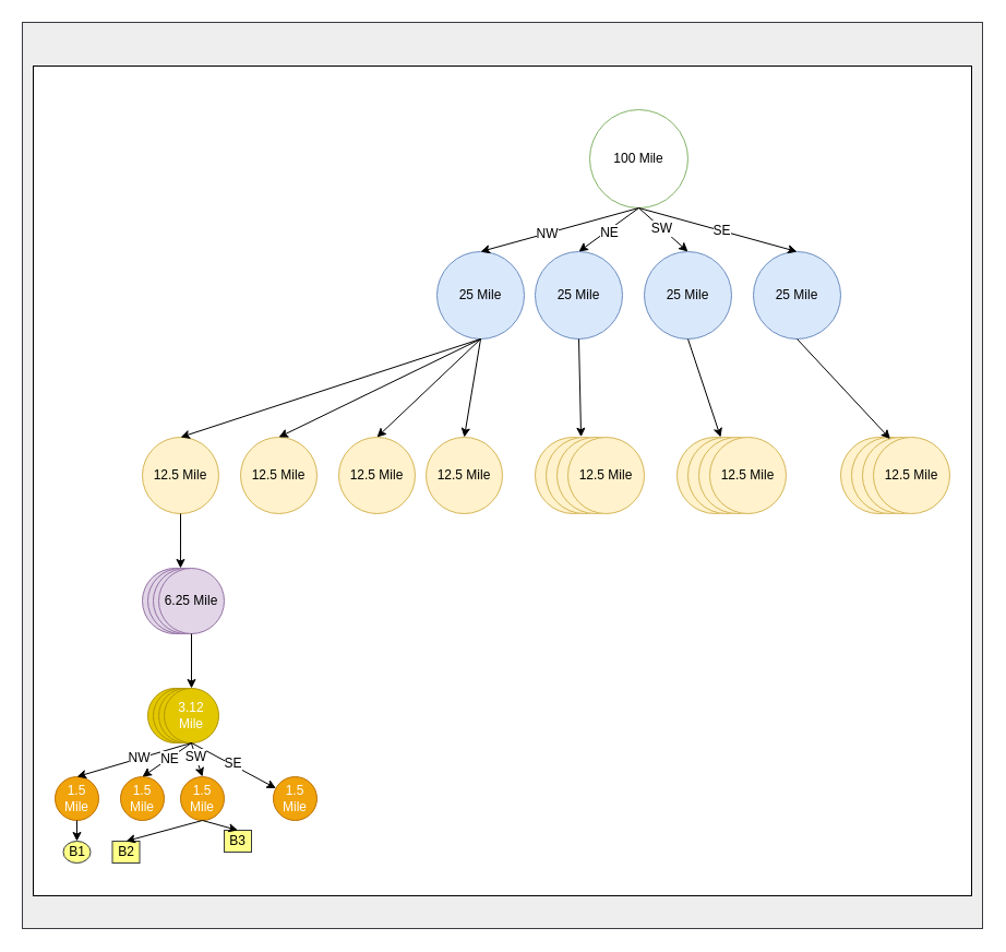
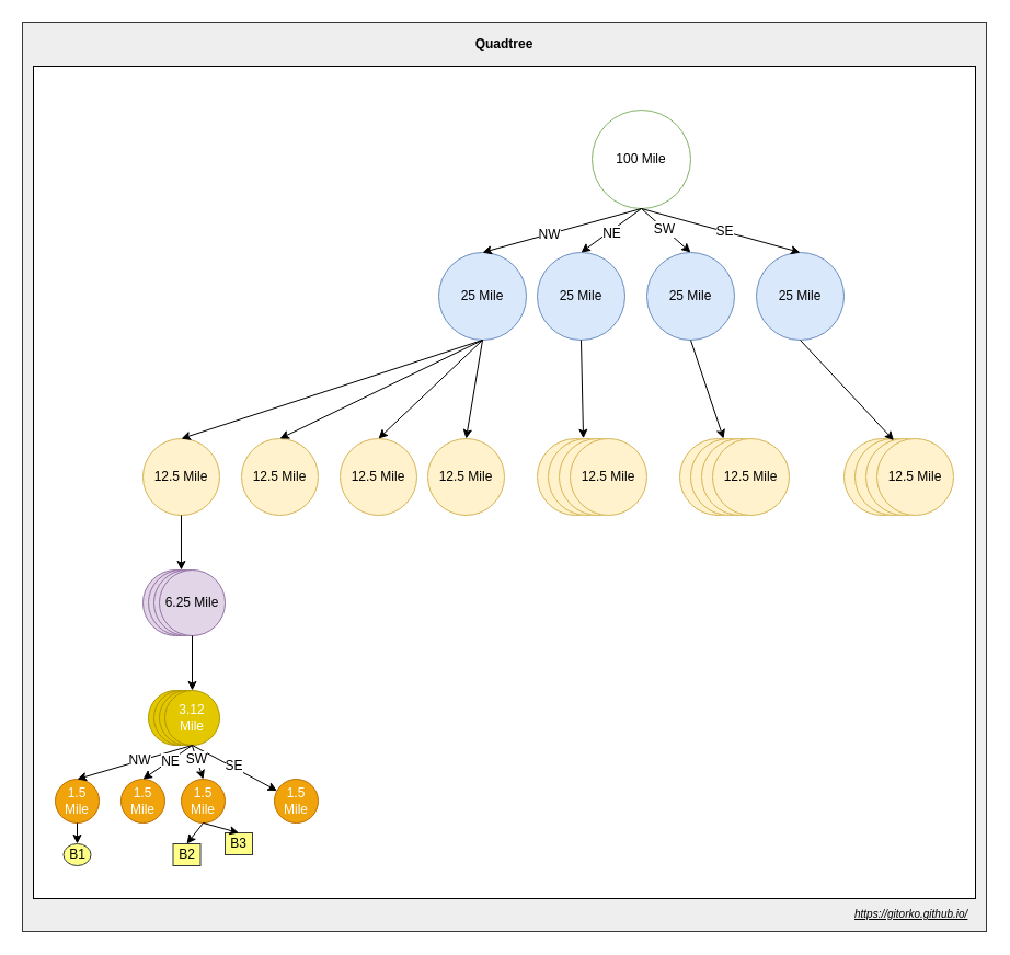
+ <mxCell id="68" value="Quadtree" style="text;html=1;strokeColor=none;fillColor=none;align=center;verticalAlign=middle;whiteSpace=wrap;rounded=0;fontStyle=1" vertex="1" parent="1"><mxGeometry x="420" y="30" width="80" height="20" as="geometry" /></mxCell>
- <mxCell id="57" value="B2" style="rounded=0;whiteSpace=wrap;html=1;fillColor=#ffff88;strokeColor=#36393d;" vertex="1" parent="1"><mxGeometry x="102.5" y="770" width="25" height="20" as="geometry" /></mxCell>
+ <mxCell id="57" value="B2" style="rounded=0;whiteSpace=wrap;html=1;fillColor=#ffff88;strokeColor=#36393d;" vertex="1" parent="1"><mxGeometry x="157.5" y="770" width="25" height="20" as="geometry" /></mxCell>
+ <mxCell id="69" value="&lt;font style=&quot;font-size: 10px&quot;&gt;&lt;i&gt;&lt;u&gt;https://gitorko.github.io/&lt;/u&gt;&lt;/i&gt;&lt;/font&gt;" style="text;html=1;" vertex="1" parent="1"><mxGeometry x="777.6" y="820" width="110" height="30" as="geometry" /></mxCell>
